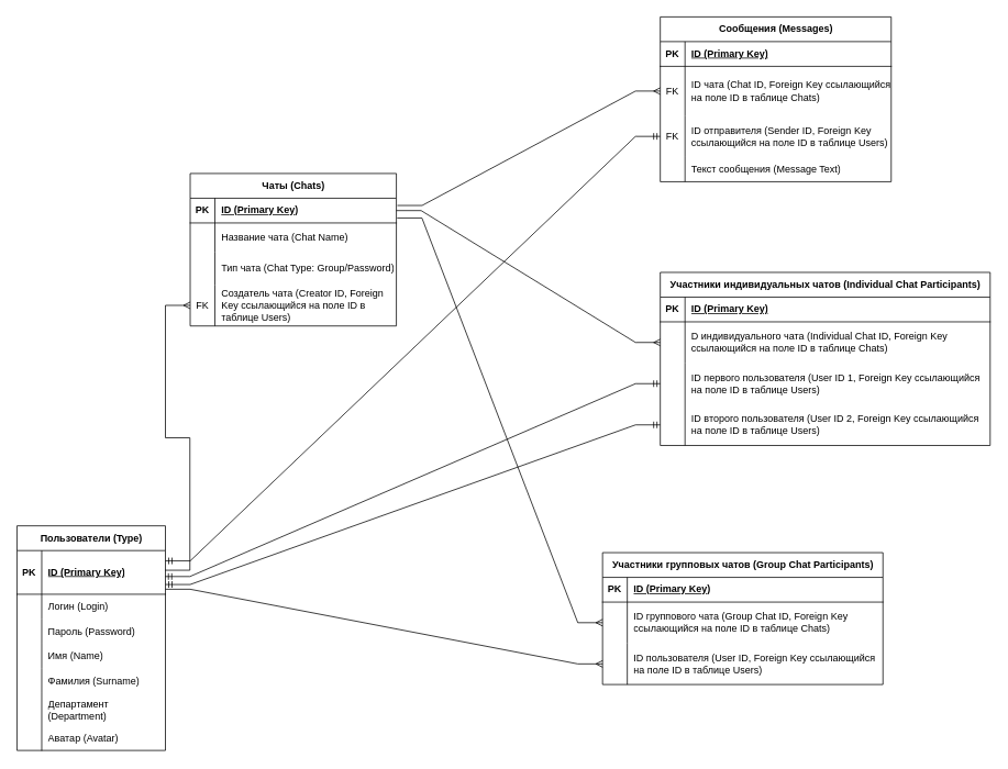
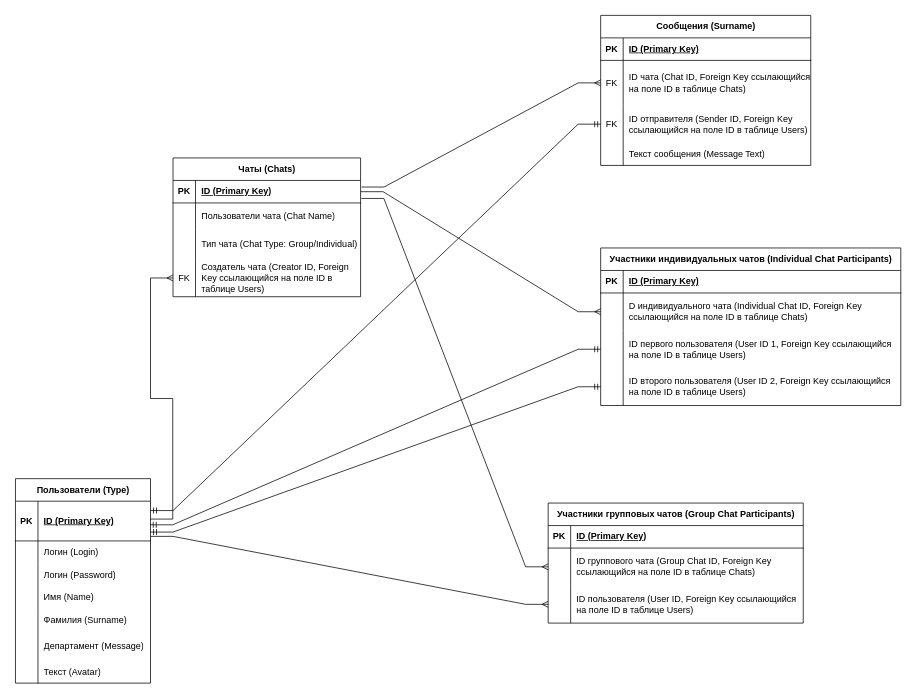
- <mxCell id="24" value="Сообщения (Messages)" style="shape=table;startSize=30;container=1;collapsible=1;childLayout=tableLayout;fixedRows=1;rowLines=0;fontStyle=1;align=center;resizeLast=1;html=1;" parent="1" vertex="1"><mxGeometry x="800" y="20" width="280" height="200" as="geometry" /></mxCell>
+ <mxCell id="24" value="Сообщения (Surname)" style="shape=table;startSize=30;container=1;collapsible=1;childLayout=tableLayout;fixedRows=1;rowLines=0;fontStyle=1;align=center;resizeLast=1;html=1;" parent="1" vertex="1"><mxGeometry x="800" y="20" width="280" height="200" as="geometry" /></mxCell>
- <mxCell id="66" value="Название чата (Chat Name)" style="shape=partialRectangle;connectable=0;fillColor=none;top=0;left=0;bottom=0;right=0;align=left;spacingLeft=6;overflow=hidden;whiteSpace=wrap;html=1;" parent="64" vertex="1"><mxGeometry x="30" width="220" height="35" as="geometry"><mxRectangle width="220" height="35" as="alternateBounds" /></mxGeometry></mxCell>
+ <mxCell id="66" value="Пользователи чата (Chat Name)" style="shape=partialRectangle;connectable=0;fillColor=none;top=0;left=0;bottom=0;right=0;align=left;spacingLeft=6;overflow=hidden;whiteSpace=wrap;html=1;" parent="64" vertex="1"><mxGeometry x="30" width="220" height="35" as="geometry"><mxRectangle width="220" height="35" as="alternateBounds" /></mxGeometry></mxCell>
- <mxCell id="69" value="Тип чата (Chat Type: Group/Password)" style="shape=partialRectangle;connectable=0;fillColor=none;top=0;left=0;bottom=0;right=0;align=left;spacingLeft=6;overflow=hidden;whiteSpace=wrap;html=1;" parent="67" vertex="1"><mxGeometry x="30" width="220" height="40" as="geometry"><mxRectangle width="220" height="40" as="alternateBounds" /></mxGeometry></mxCell>
+ <mxCell id="69" value="Тип чата (Chat Type: Group/Individual)" style="shape=partialRectangle;connectable=0;fillColor=none;top=0;left=0;bottom=0;right=0;align=left;spacingLeft=6;overflow=hidden;whiteSpace=wrap;html=1;" parent="67" vertex="1"><mxGeometry x="30" width="220" height="40" as="geometry"><mxRectangle width="220" height="40" as="alternateBounds" /></mxGeometry></mxCell>
- <mxCell id="11" value="Пароль (Password)" style="shape=partialRectangle;connectable=0;fillColor=none;top=0;left=0;bottom=0;right=0;align=left;spacingLeft=6;overflow=hidden;whiteSpace=wrap;html=1;" parent="9" vertex="1"><mxGeometry x="30" width="150" height="30" as="geometry"><mxRectangle width="150" height="30" as="alternateBounds" /></mxGeometry></mxCell>
+ <mxCell id="11" value="Логин (Password)" style="shape=partialRectangle;connectable=0;fillColor=none;top=0;left=0;bottom=0;right=0;align=left;spacingLeft=6;overflow=hidden;whiteSpace=wrap;html=1;" parent="9" vertex="1"><mxGeometry x="30" width="150" height="30" as="geometry"><mxRectangle width="150" height="30" as="alternateBounds" /></mxGeometry></mxCell>
- <mxCell id="20" value="Департамент (Department)" style="shape=partialRectangle;connectable=0;fillColor=none;top=0;left=0;bottom=0;right=0;align=left;spacingLeft=6;overflow=hidden;whiteSpace=wrap;html=1;" parent="18" vertex="1"><mxGeometry x="30" width="150" height="40" as="geometry"><mxRectangle width="150" height="40" as="alternateBounds" /></mxGeometry></mxCell>
+ <mxCell id="20" value="Департамент (Message)" style="shape=partialRectangle;connectable=0;fillColor=none;top=0;left=0;bottom=0;right=0;align=left;spacingLeft=6;overflow=hidden;whiteSpace=wrap;html=1;" parent="18" vertex="1"><mxGeometry x="30" width="150" height="40" as="geometry"><mxRectangle width="150" height="40" as="alternateBounds" /></mxGeometry></mxCell>
- <mxCell id="23" value="Аватар (Avatar)" style="shape=partialRectangle;connectable=0;fillColor=none;top=0;left=0;bottom=0;right=0;align=left;spacingLeft=6;overflow=hidden;whiteSpace=wrap;html=1;" parent="21" vertex="1"><mxGeometry x="30" width="150" height="30" as="geometry"><mxRectangle width="150" height="30" as="alternateBounds" /></mxGeometry></mxCell>
+ <mxCell id="23" value="Текст (Avatar)" style="shape=partialRectangle;connectable=0;fillColor=none;top=0;left=0;bottom=0;right=0;align=left;spacingLeft=6;overflow=hidden;whiteSpace=wrap;html=1;" parent="21" vertex="1"><mxGeometry x="30" width="150" height="30" as="geometry"><mxRectangle width="150" height="30" as="alternateBounds" /></mxGeometry></mxCell>
